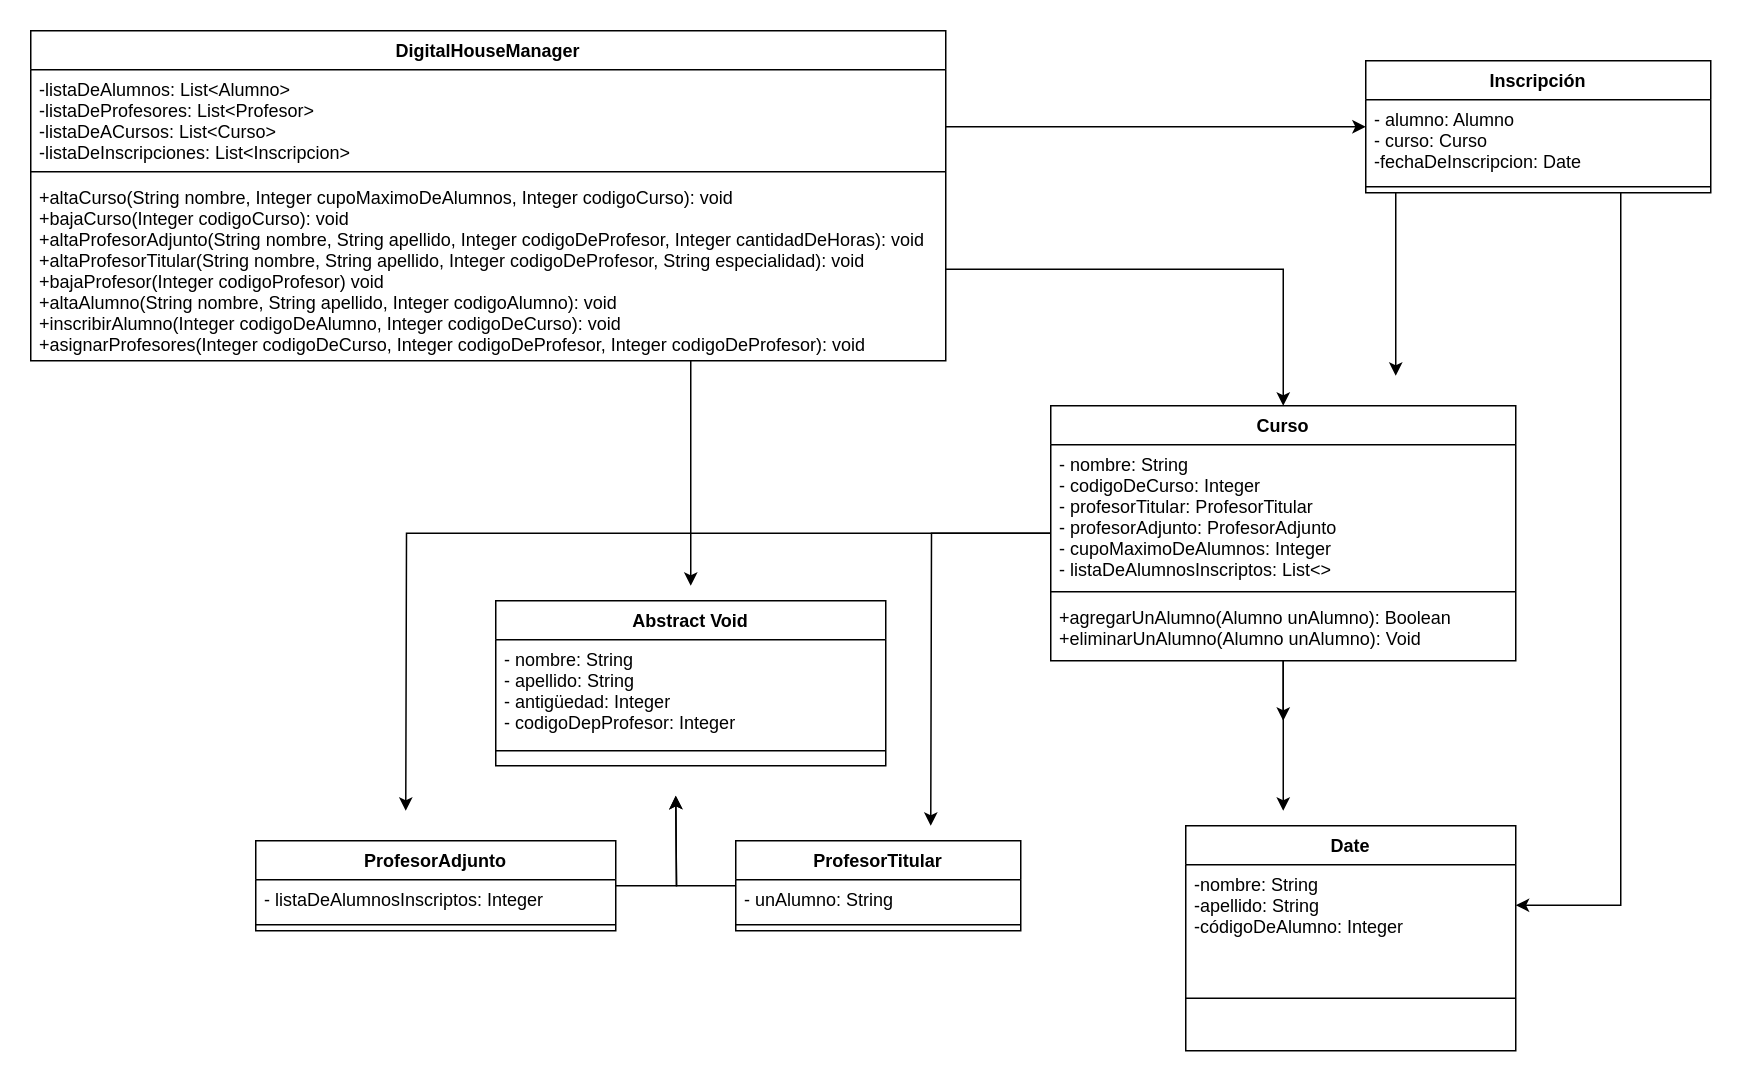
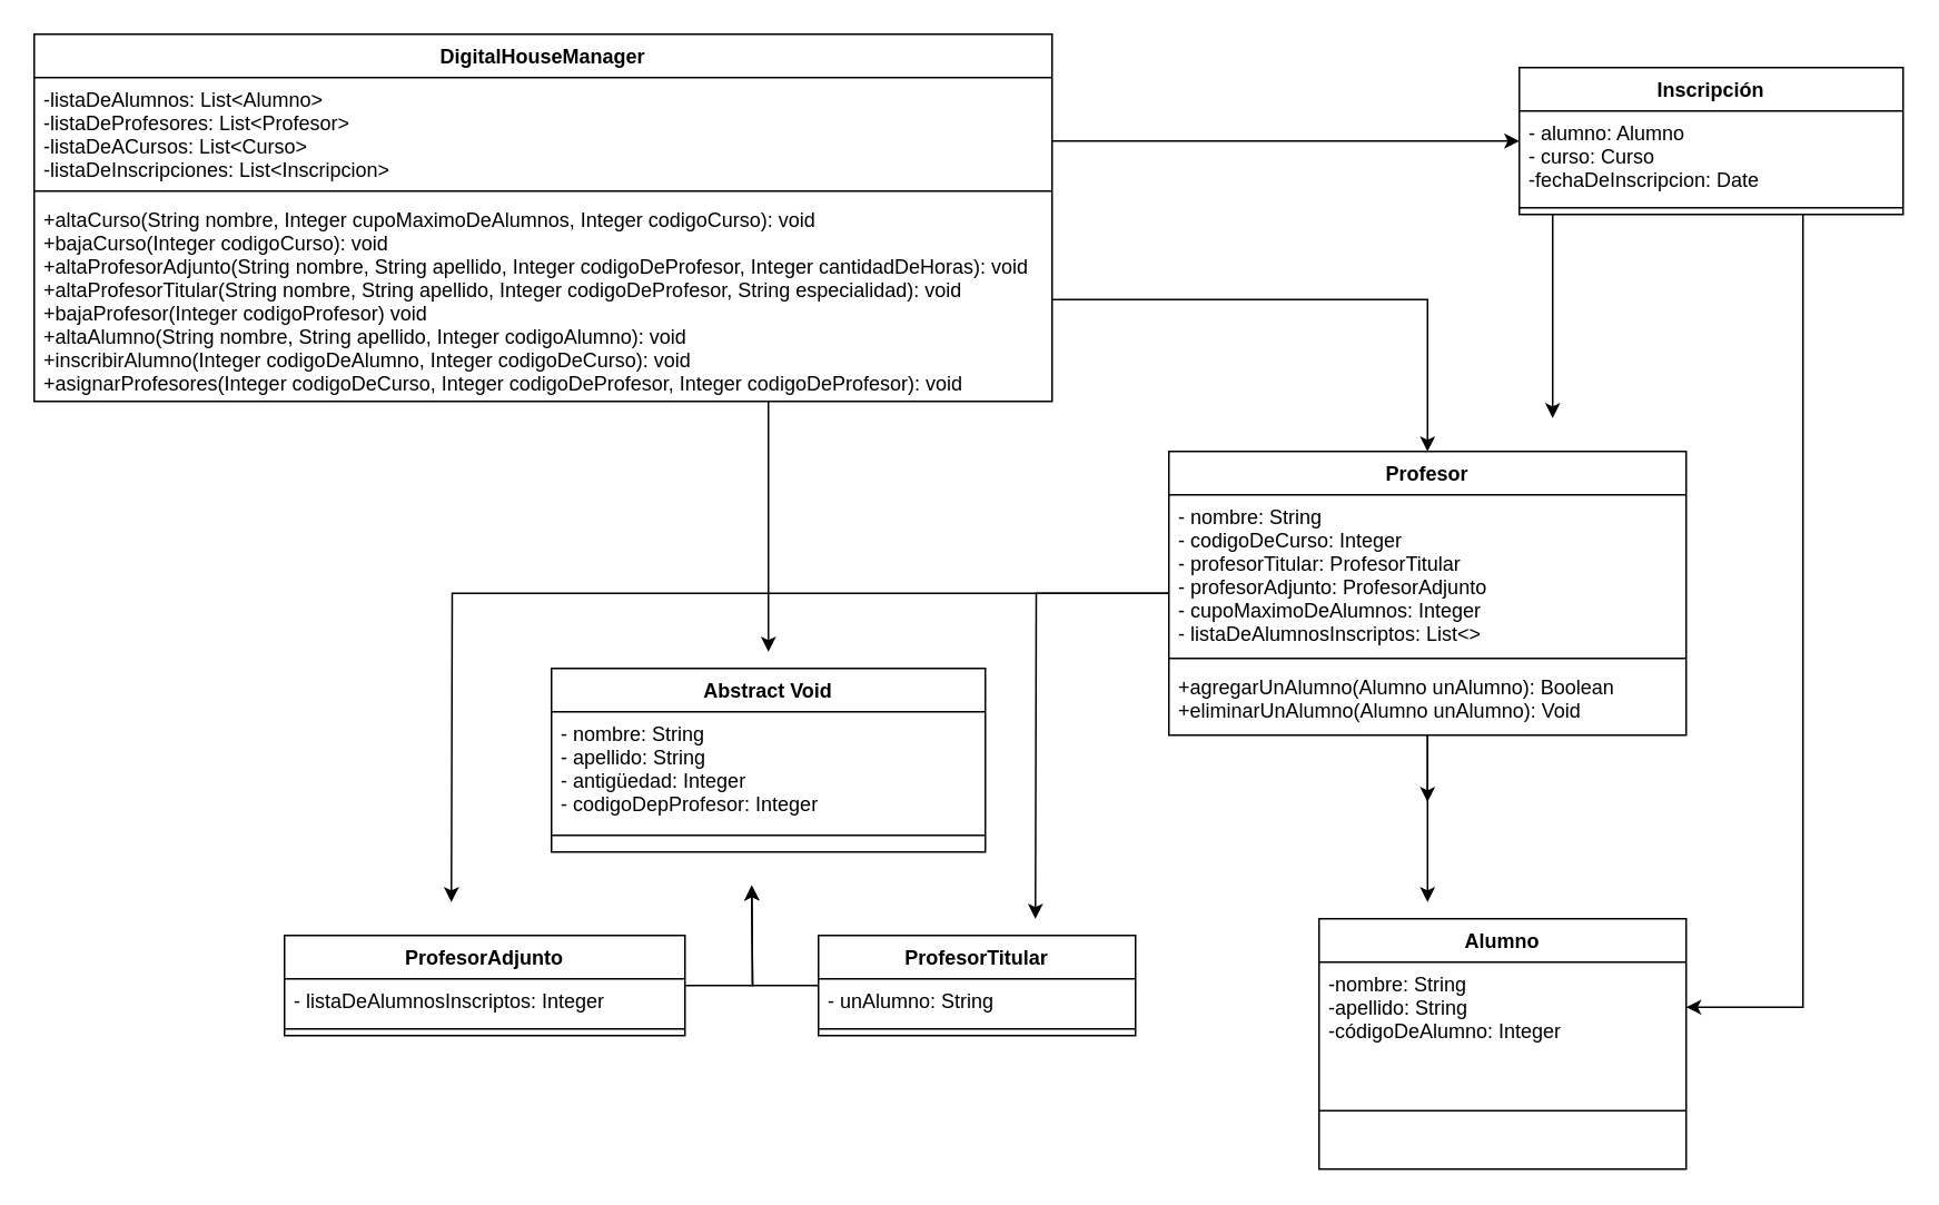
- <mxCell id="11" value="Curso&#10;" style="swimlane;fontStyle=1;align=center;verticalAlign=top;childLayout=stackLayout;horizontal=1;startSize=26;horizontalStack=0;resizeParent=1;resizeParentMax=0;resizeLast=0;collapsible=1;marginBottom=0;" vertex="1" parent="1"><mxGeometry x="700" y="270" width="310" height="170" as="geometry" /></mxCell>
+ <mxCell id="11" value="Profesor&#10;" style="swimlane;fontStyle=1;align=center;verticalAlign=top;childLayout=stackLayout;horizontal=1;startSize=26;horizontalStack=0;resizeParent=1;resizeParentMax=0;resizeLast=0;collapsible=1;marginBottom=0;" vertex="1" parent="1"><mxGeometry x="700" y="270" width="310" height="170" as="geometry" /></mxCell>
- <mxCell id="19" value="Date" style="swimlane;fontStyle=1;align=center;verticalAlign=top;childLayout=stackLayout;horizontal=1;startSize=26;horizontalStack=0;resizeParent=1;resizeParentMax=0;resizeLast=0;collapsible=1;marginBottom=0;" vertex="1" parent="1"><mxGeometry x="790" y="550" width="220" height="150" as="geometry" /></mxCell>
+ <mxCell id="19" value="Alumno" style="swimlane;fontStyle=1;align=center;verticalAlign=top;childLayout=stackLayout;horizontal=1;startSize=26;horizontalStack=0;resizeParent=1;resizeParentMax=0;resizeLast=0;collapsible=1;marginBottom=0;" vertex="1" parent="1"><mxGeometry x="790" y="550" width="220" height="150" as="geometry" /></mxCell>
